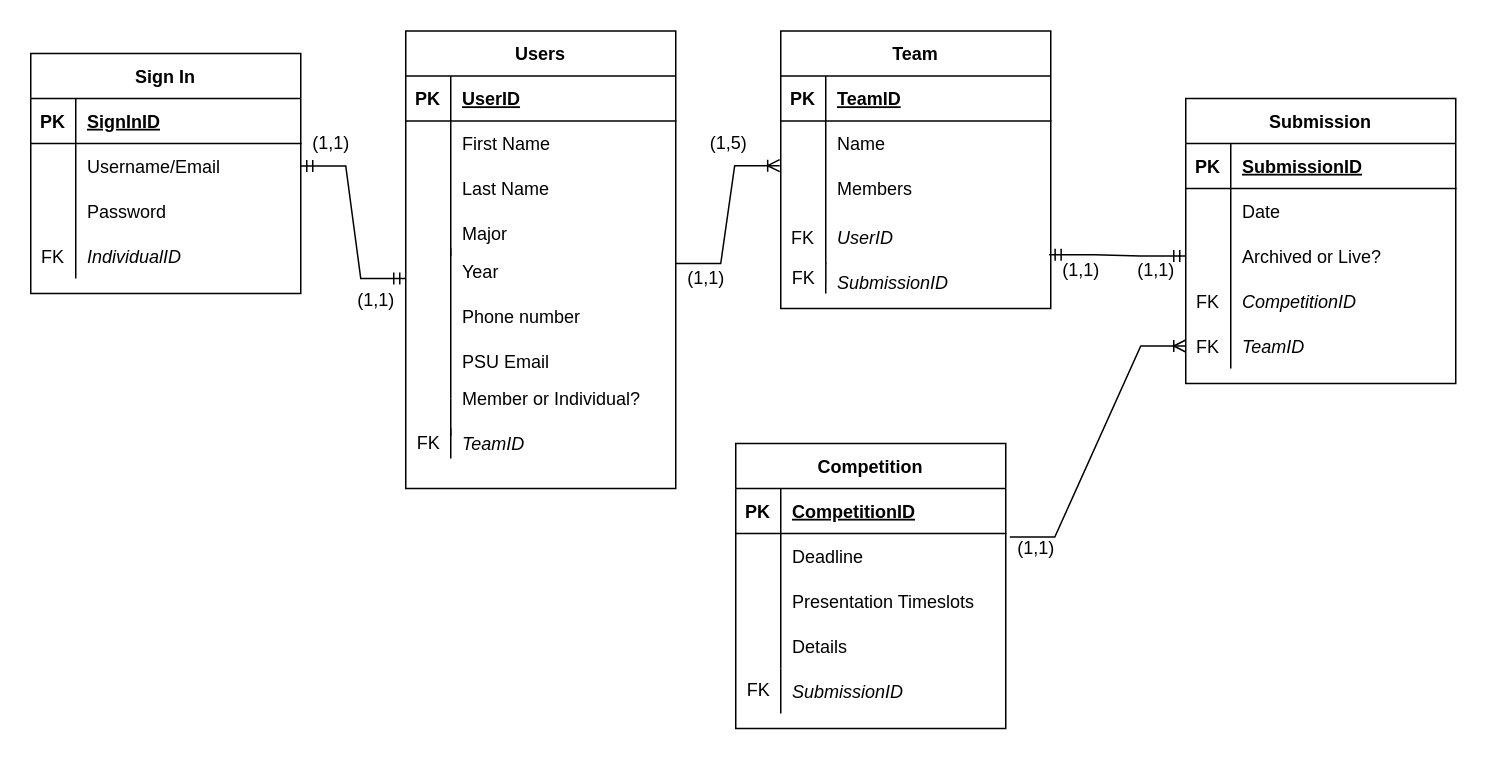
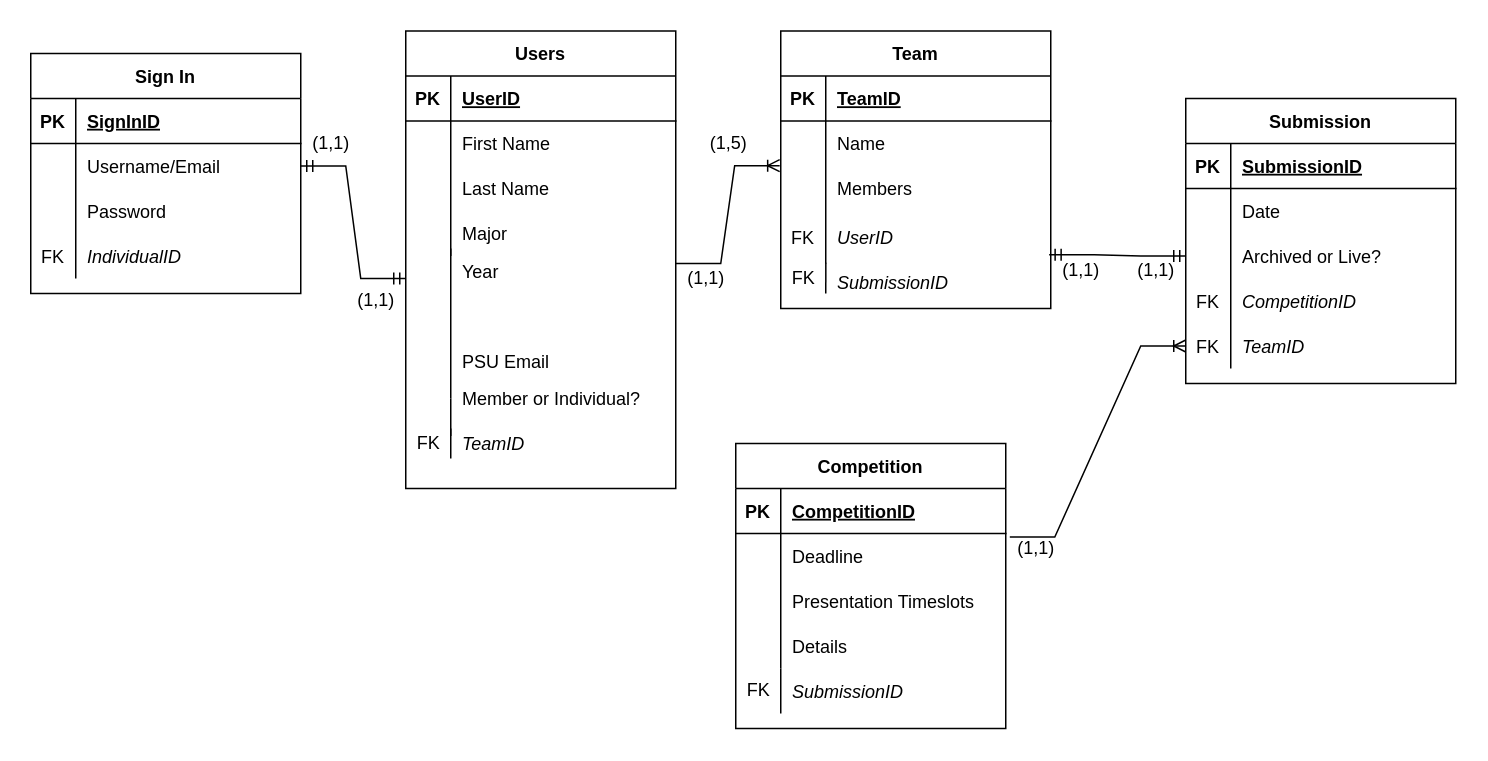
- <mxCell id="43" value="Phone number" style="shape=partialRectangle;connectable=0;fillColor=none;top=0;left=0;bottom=0;right=0;align=left;spacingLeft=6;overflow=hidden;" parent="1" vertex="1"><mxGeometry x="300" y="195" width="150" height="30" as="geometry"><mxRectangle width="150" height="30" as="alternateBounds" /></mxGeometry></mxCell>
